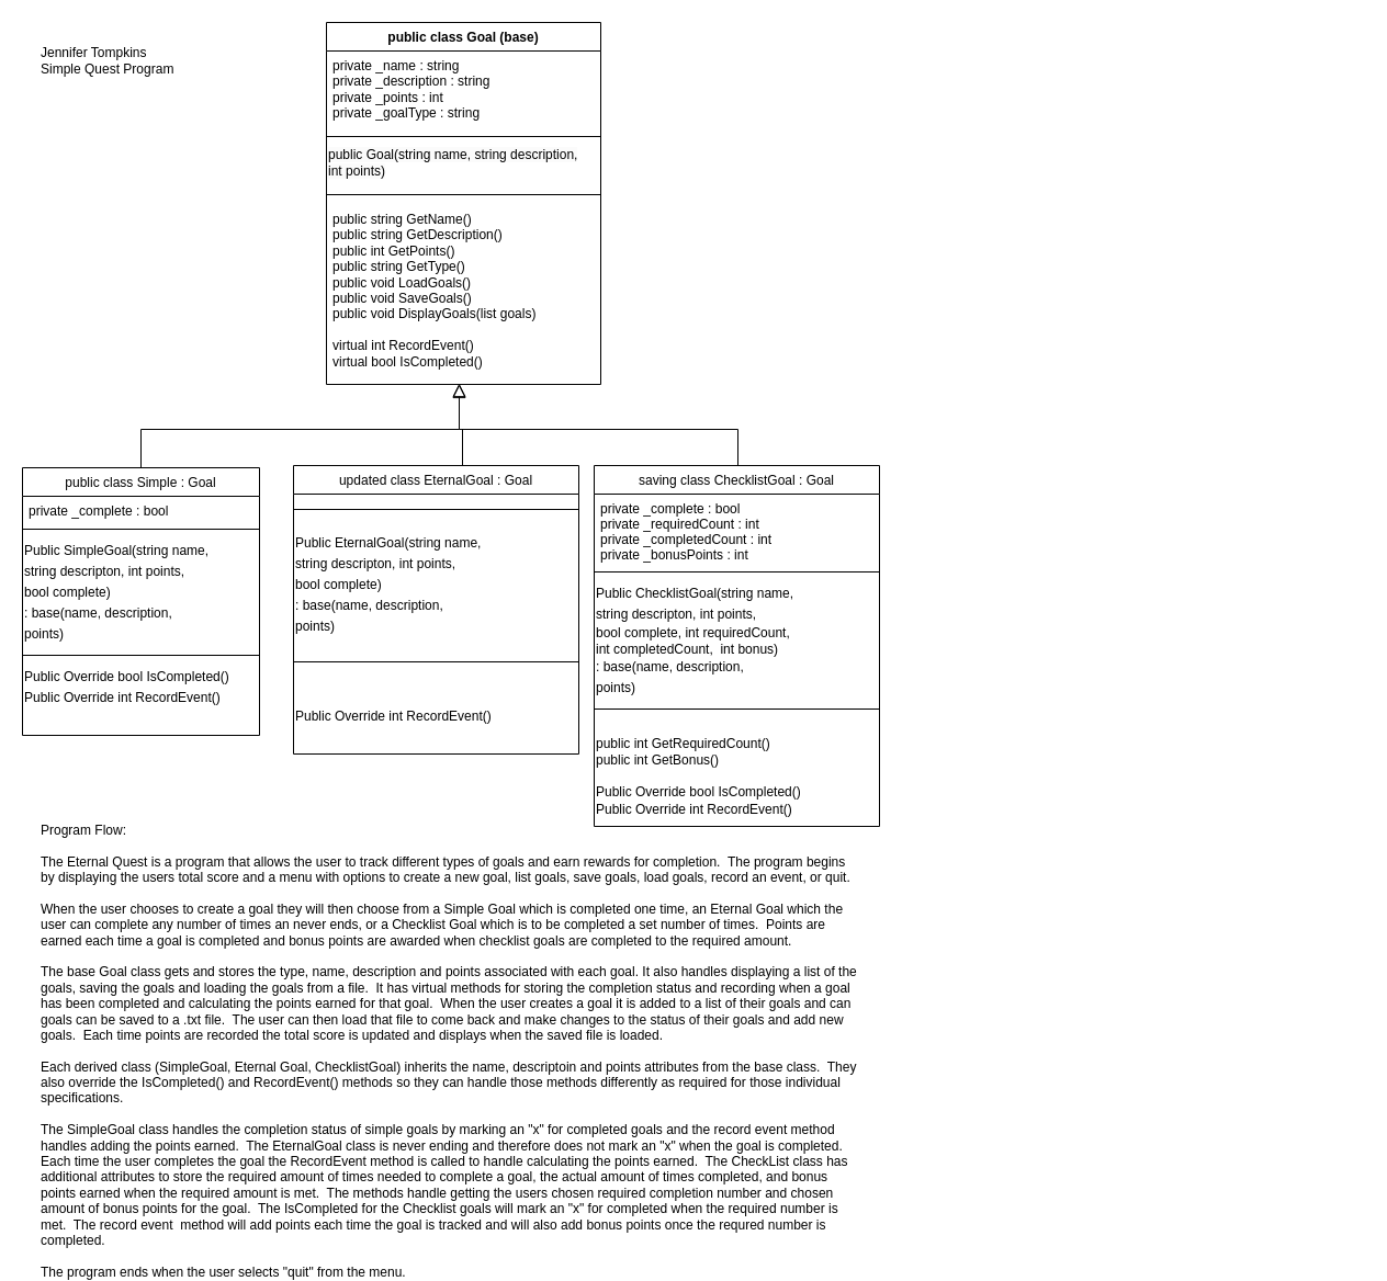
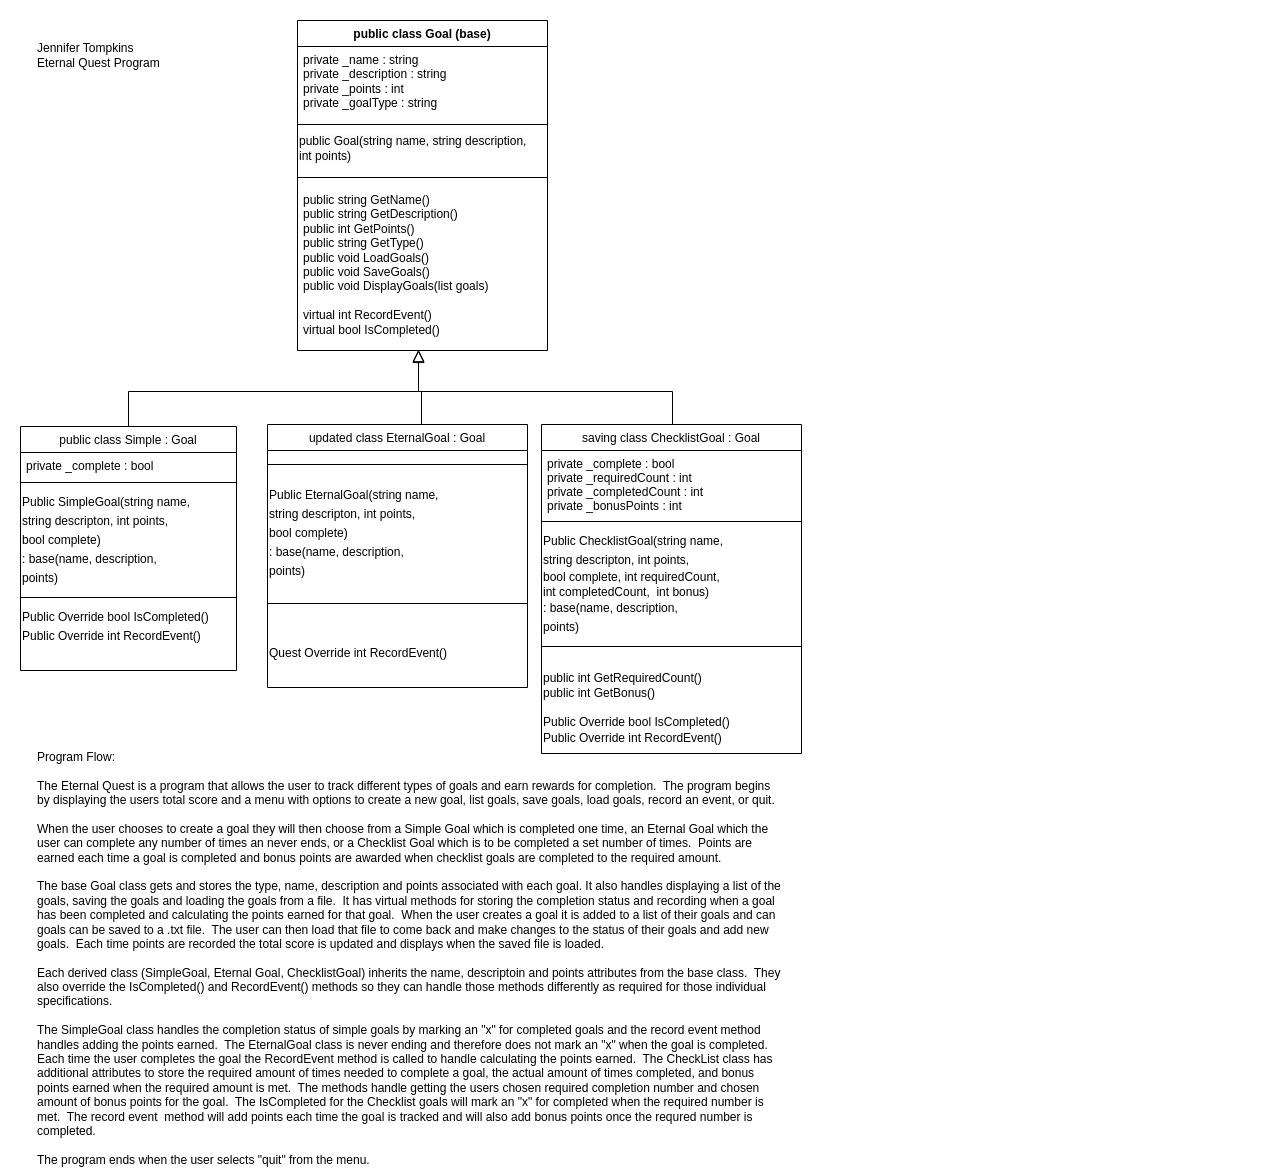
- <mxCell id="28" value="Jennifer Tompkins&lt;br&gt;Simple Quest Program" style="text;html=1;strokeColor=none;fillColor=none;align=left;verticalAlign=middle;whiteSpace=wrap;rounded=0;" vertex="1" parent="1"><mxGeometry x="35" y="28" width="204" height="54" as="geometry" /></mxCell>
+ <mxCell id="28" value="Jennifer Tompkins&lt;br&gt;Eternal Quest Program" style="text;html=1;strokeColor=none;fillColor=none;align=left;verticalAlign=middle;whiteSpace=wrap;rounded=0;" vertex="1" parent="1"><mxGeometry x="35" y="28" width="204" height="54" as="geometry" /></mxCell>
- <mxCell id="19" value="&lt;table style=&quot;border-collapse: collapse; width: 174pt;&quot; width=&quot;233&quot; cellspacing=&quot;0&quot; cellpadding=&quot;0&quot; border=&quot;0&quot;&gt;&lt;colgroup&gt;&lt;col style=&quot;mso-width-source:userset;mso-width-alt:7936;width:174pt&quot; width=&quot;233&quot;&gt;&lt;/colgroup&gt;&lt;tbody&gt;&lt;tr style=&quot;height:14.25pt&quot; height=&quot;19&quot;&gt;&lt;td style=&quot;height:14.25pt;width:174pt&quot; width=&quot;233&quot; class=&quot;xl65&quot; height=&quot;19&quot;&gt;&lt;/td&gt;&lt;/tr&gt;&lt;tr style=&quot;height:14.25pt&quot; height=&quot;19&quot;&gt;&lt;td style=&quot;height:14.25pt&quot; class=&quot;xl65&quot; height=&quot;19&quot;&gt;Public Override int RecordEvent()&lt;/td&gt; &lt;/tr&gt; &lt;tr style=&quot;height:14.25pt&quot; height=&quot;19&quot;&gt;  &lt;td style=&quot;height:14.25pt&quot; height=&quot;19&quot;&gt;&lt;/td&gt;&lt;/tr&gt;&lt;/tbody&gt;&lt;/table&gt;" style="text;html=1;align=left;verticalAlign=middle;resizable=0;points=[];autosize=1;strokeColor=none;fillColor=none;" vertex="1" parent="15"><mxGeometry y="194" width="260" height="69" as="geometry" /></mxCell>
+ <mxCell id="19" value="&lt;table style=&quot;border-collapse: collapse; width: 174pt;&quot; width=&quot;233&quot; cellspacing=&quot;0&quot; cellpadding=&quot;0&quot; border=&quot;0&quot;&gt;&lt;colgroup&gt;&lt;col style=&quot;mso-width-source:userset;mso-width-alt:7936;width:174pt&quot; width=&quot;233&quot;&gt;&lt;/colgroup&gt;&lt;tbody&gt;&lt;tr style=&quot;height:14.25pt&quot; height=&quot;19&quot;&gt;&lt;td style=&quot;height:14.25pt;width:174pt&quot; width=&quot;233&quot; class=&quot;xl65&quot; height=&quot;19&quot;&gt;&lt;/td&gt;&lt;/tr&gt;&lt;tr style=&quot;height:14.25pt&quot; height=&quot;19&quot;&gt;&lt;td style=&quot;height:14.25pt&quot; class=&quot;xl65&quot; height=&quot;19&quot;&gt;Quest Override int RecordEvent()&lt;/td&gt; &lt;/tr&gt; &lt;tr style=&quot;height:14.25pt&quot; height=&quot;19&quot;&gt;  &lt;td style=&quot;height:14.25pt&quot; height=&quot;19&quot;&gt;&lt;/td&gt;&lt;/tr&gt;&lt;/tbody&gt;&lt;/table&gt;" style="text;html=1;align=left;verticalAlign=middle;resizable=0;points=[];autosize=1;strokeColor=none;fillColor=none;" vertex="1" parent="15"><mxGeometry y="194" width="260" height="69" as="geometry" /></mxCell>
